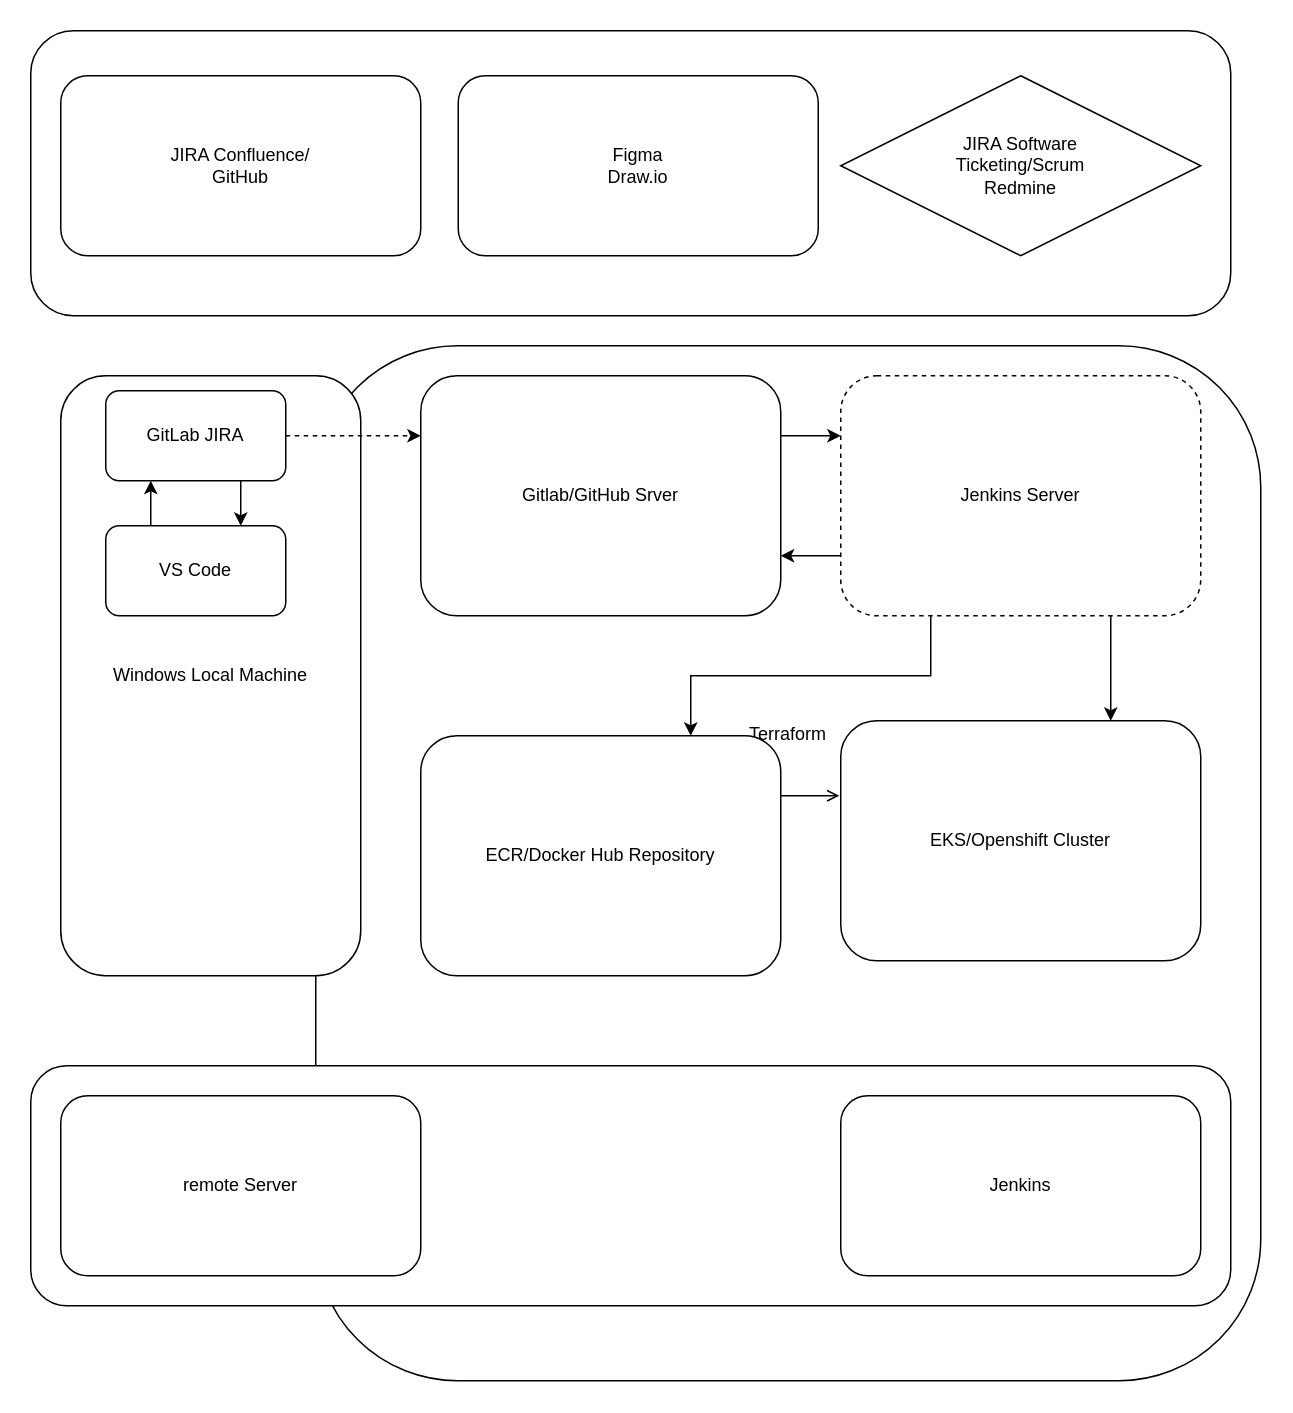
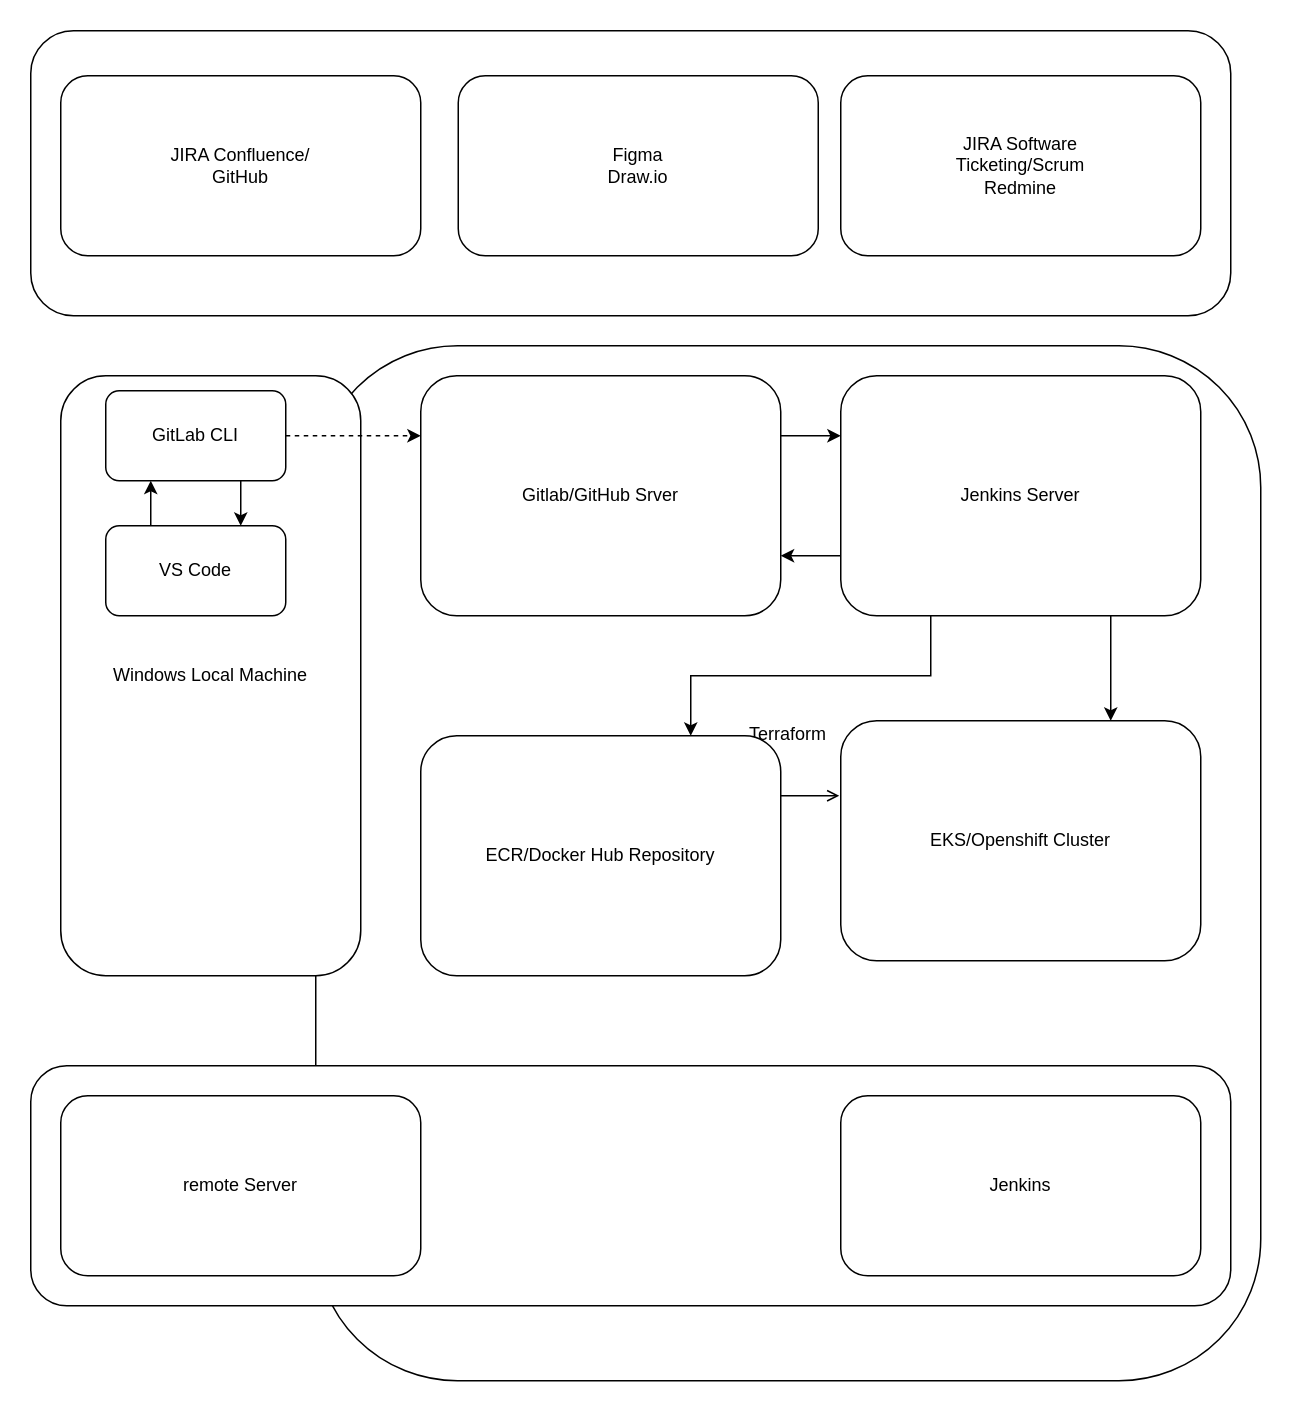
- <mxCell id="24" value="JIRA Software&lt;br&gt;Ticketing/Scrum&lt;br&gt;Redmine" style="rhombus;whiteSpace=wrap;html=1;" parent="1" vertex="1"><mxGeometry x="560" y="50" width="240" height="120" as="geometry" /></mxCell>
+ <mxCell id="24" value="JIRA Software&lt;br&gt;Ticketing/Scrum&lt;br&gt;Redmine" style="rounded=1;whiteSpace=wrap;html=1;" parent="1" vertex="1"><mxGeometry x="560" y="50" width="240" height="120" as="geometry" /></mxCell>
- <mxCell id="16" value="GitLab JIRA" style="rounded=1;whiteSpace=wrap;html=1;" parent="1" vertex="1"><mxGeometry x="70" y="260" width="120" height="60" as="geometry" /></mxCell>
+ <mxCell id="16" value="GitLab CLI" style="rounded=1;whiteSpace=wrap;html=1;" parent="1" vertex="1"><mxGeometry x="70" y="260" width="120" height="60" as="geometry" /></mxCell>
- <mxCell id="9" value="Jenkins Server" style="rounded=1;whiteSpace=wrap;html=1;dashed=1;" parent="1" vertex="1"><mxGeometry x="560" y="250" width="240" height="160" as="geometry" /></mxCell>
+ <mxCell id="9" value="Jenkins Server" style="rounded=1;whiteSpace=wrap;html=1;" parent="1" vertex="1"><mxGeometry x="560" y="250" width="240" height="160" as="geometry" /></mxCell>
